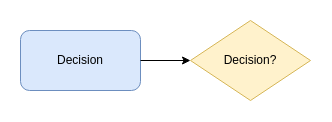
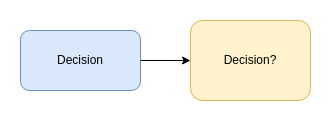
- <mxCell id="3" value="Decision?" style="rhombus;whiteSpace=wrap;html=1;fillColor=#FFF2CC;strokeColor=#D6B656;" parent="1" vertex="1"><mxGeometry x="190" y="20" width="120" height="80" as="geometry" /></mxCell>
+ <mxCell id="3" value="Decision?" style="whiteSpace=wrap;html=1;fillColor=#FFF2CC;strokeColor=#D6B656;rounded=1;" parent="1" vertex="1"><mxGeometry x="190" y="20" width="120" height="80" as="geometry" /></mxCell>
